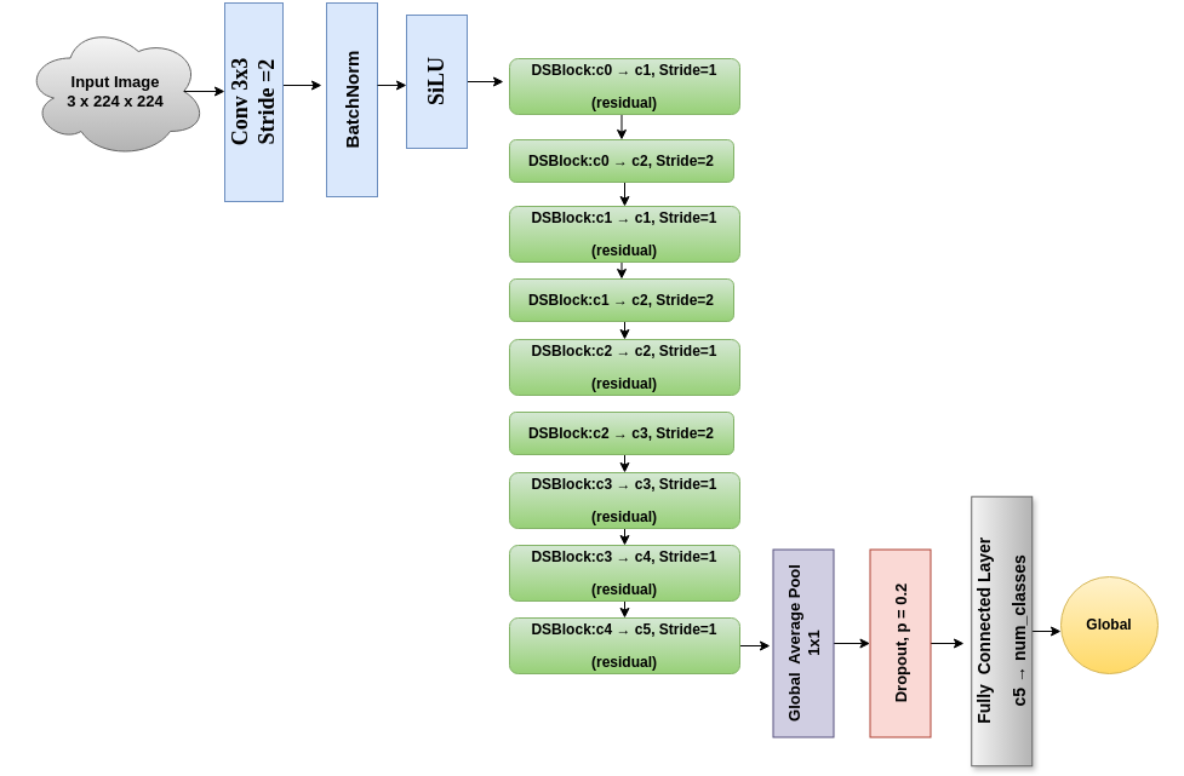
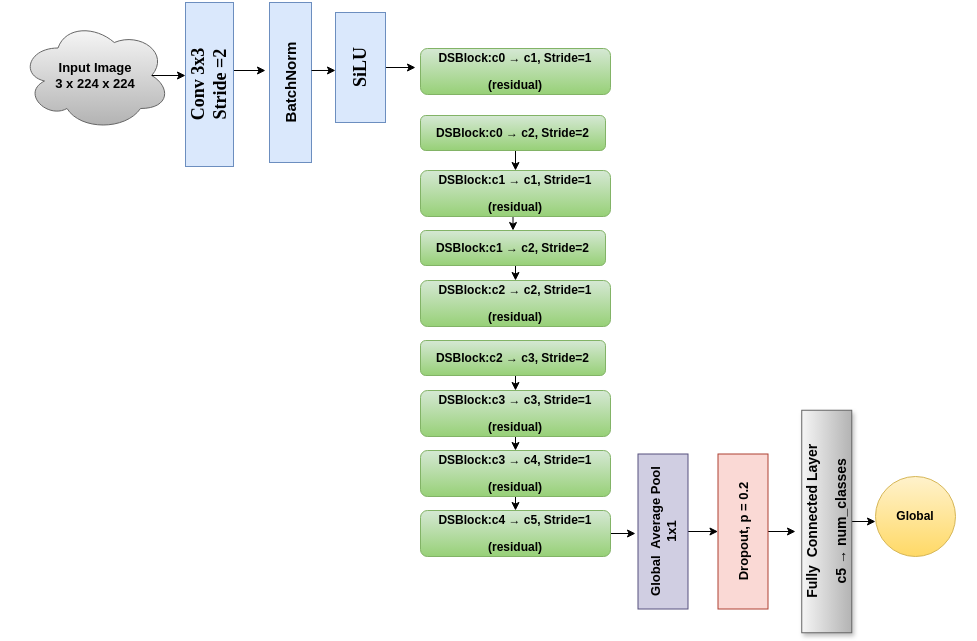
- <mxCell id="8" style="edgeStyle=orthogonalEdgeStyle;rounded=0;orthogonalLoop=1;jettySize=auto;html=1;exitX=0.5;exitY=1;exitDx=0;exitDy=0;entryX=0.5;entryY=0;entryDx=0;entryDy=0;" edge="1" parent="1" source="9" target="11"><mxGeometry relative="1" as="geometry" /></mxCell>
